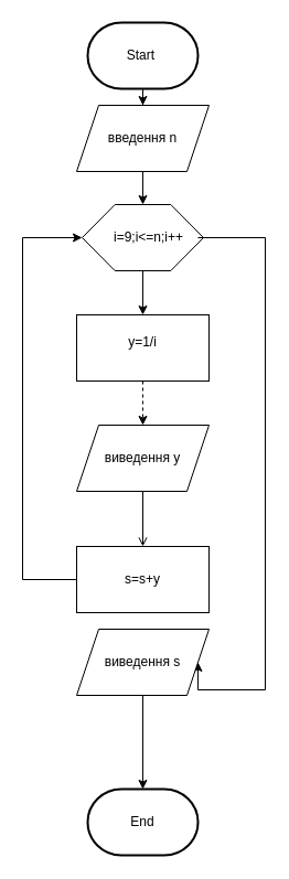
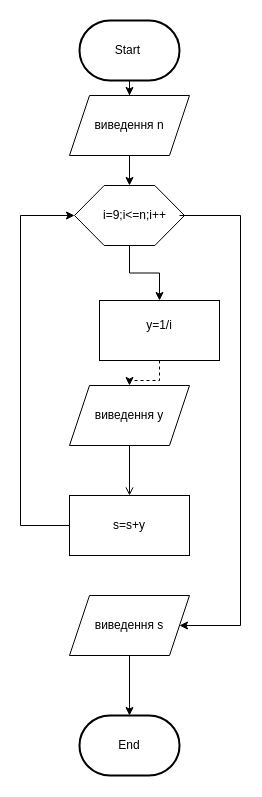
- <mxCell id="5" value="введення n" style="shape=parallelogram;perimeter=parallelogramPerimeter;whiteSpace=wrap;html=1;fixedSize=1;" parent="1" vertex="1"><mxGeometry x="69" y="95" width="120" height="60" as="geometry" /></mxCell>
+ <mxCell id="5" value="виведення n" style="shape=parallelogram;perimeter=parallelogramPerimeter;whiteSpace=wrap;html=1;fixedSize=1;" parent="1" vertex="1"><mxGeometry x="69" y="95" width="120" height="60" as="geometry" /></mxCell>
- <mxCell id="11" value="&lt;p style=&quot;line-height: 100%;&quot;&gt;y=1/i&lt;/p&gt;" style="whiteSpace=wrap;html=1;verticalAlign=top;arcSize=6;" parent="1" vertex="1"><mxGeometry x="69" y="285" width="120" height="60" as="geometry" /></mxCell>
+ <mxCell id="11" value="&lt;p style=&quot;line-height: 100%;&quot;&gt;y=1/i&lt;/p&gt;" style="whiteSpace=wrap;html=1;verticalAlign=top;arcSize=6;" parent="1" vertex="1"><mxGeometry x="99" y="300" width="120" height="60" as="geometry" /></mxCell>
- <mxCell id="17" value="виведення s" style="shape=parallelogram;perimeter=parallelogramPerimeter;whiteSpace=wrap;html=1;fixedSize=1;" parent="1" vertex="1"><mxGeometry x="69" y="570" width="120" height="60" as="geometry" /></mxCell>
+ <mxCell id="17" value="виведення s" style="shape=parallelogram;perimeter=parallelogramPerimeter;whiteSpace=wrap;html=1;fixedSize=1;" parent="1" vertex="1"><mxGeometry x="69" y="595" width="120" height="60" as="geometry" /></mxCell>
